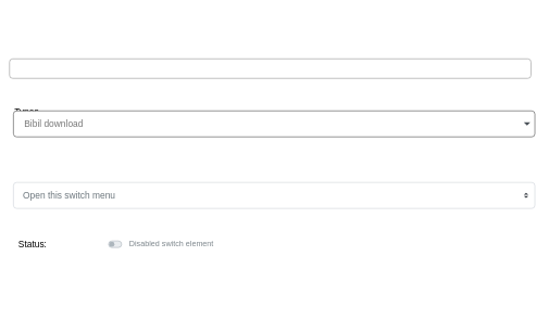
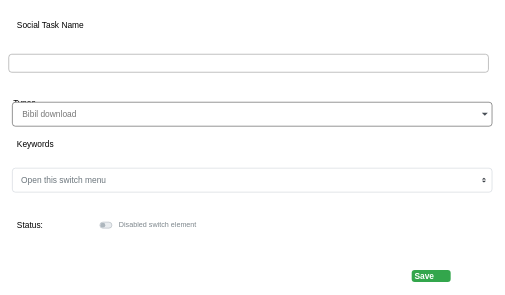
+ <mxCell id="2" value="Social Task Name" style="fillColor=none;strokeColor=none;align=left;fontSize=14;" parent="1" vertex="1"><mxGeometry x="26" y="20" width="260" height="40" as="geometry" /></mxCell>
+ <mxCell id="10" value="Keywords" style="fillColor=none;strokeColor=none;align=left;fontSize=14;" parent="1" vertex="1"><mxGeometry x="26" y="220" width="260" height="40" as="geometry" /></mxCell>
+ <mxCell id="13" value="Save" style="html=1;shadow=0;dashed=0;shape=mxgraph.bootstrap.rrect;rSize=5;strokeColor=none;strokeWidth=1;fillColor=#33A64C;fontColor=#FFFFFF;whiteSpace=wrap;align=left;verticalAlign=middle;spacingLeft=0;fontStyle=1;fontSize=14;spacing=5;" vertex="1" parent="1"><mxGeometry x="686" y="450" width="65" height="20" as="geometry" /></mxCell>
